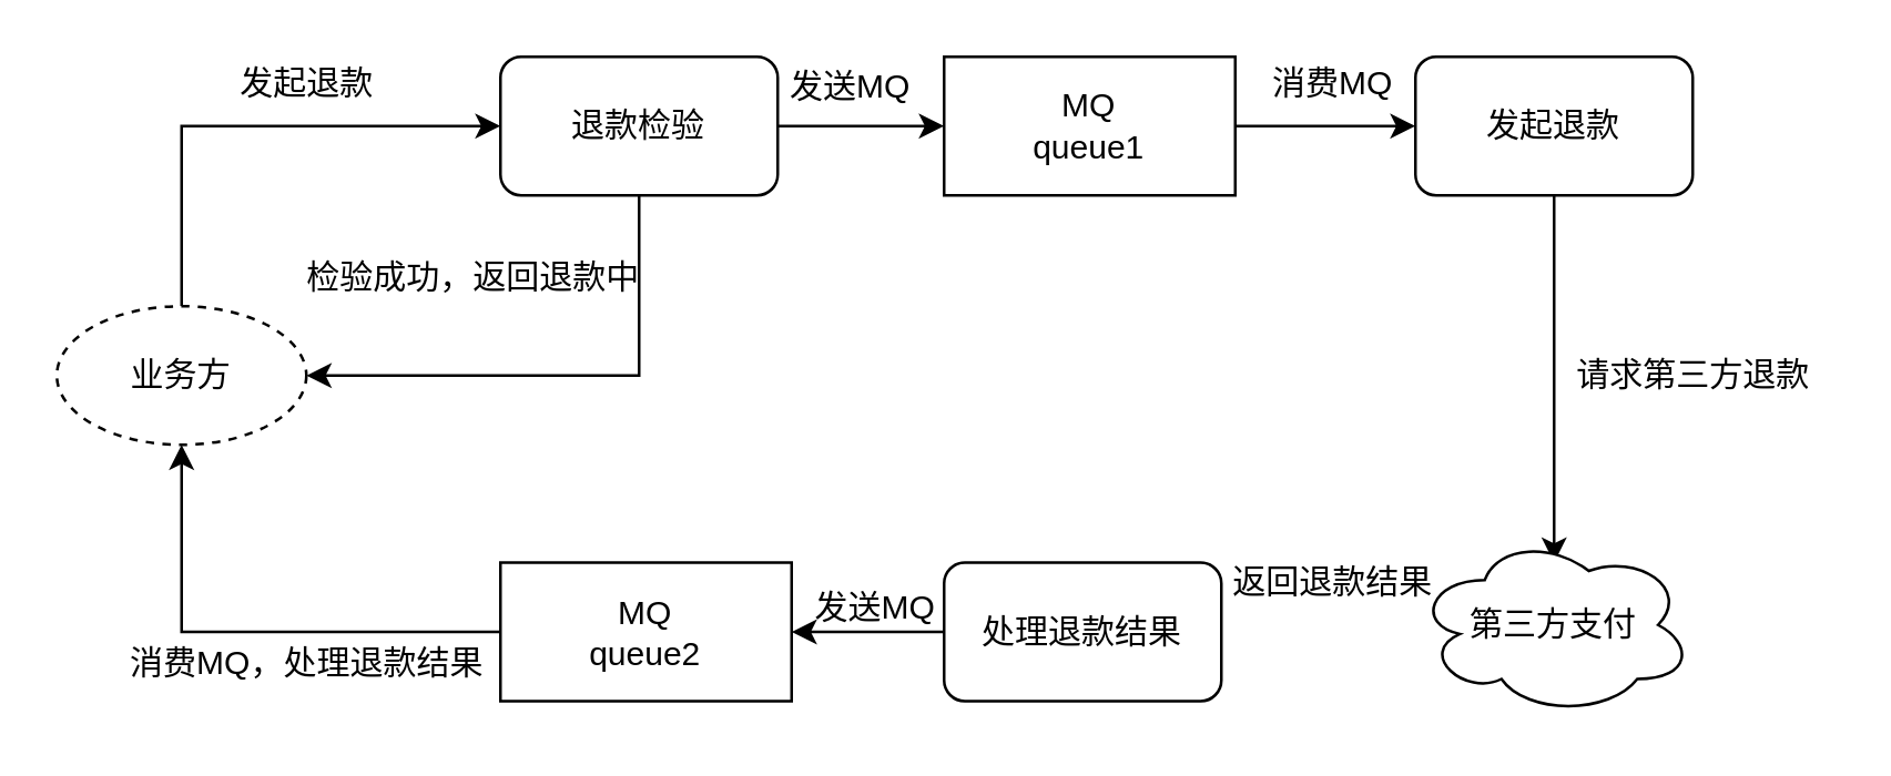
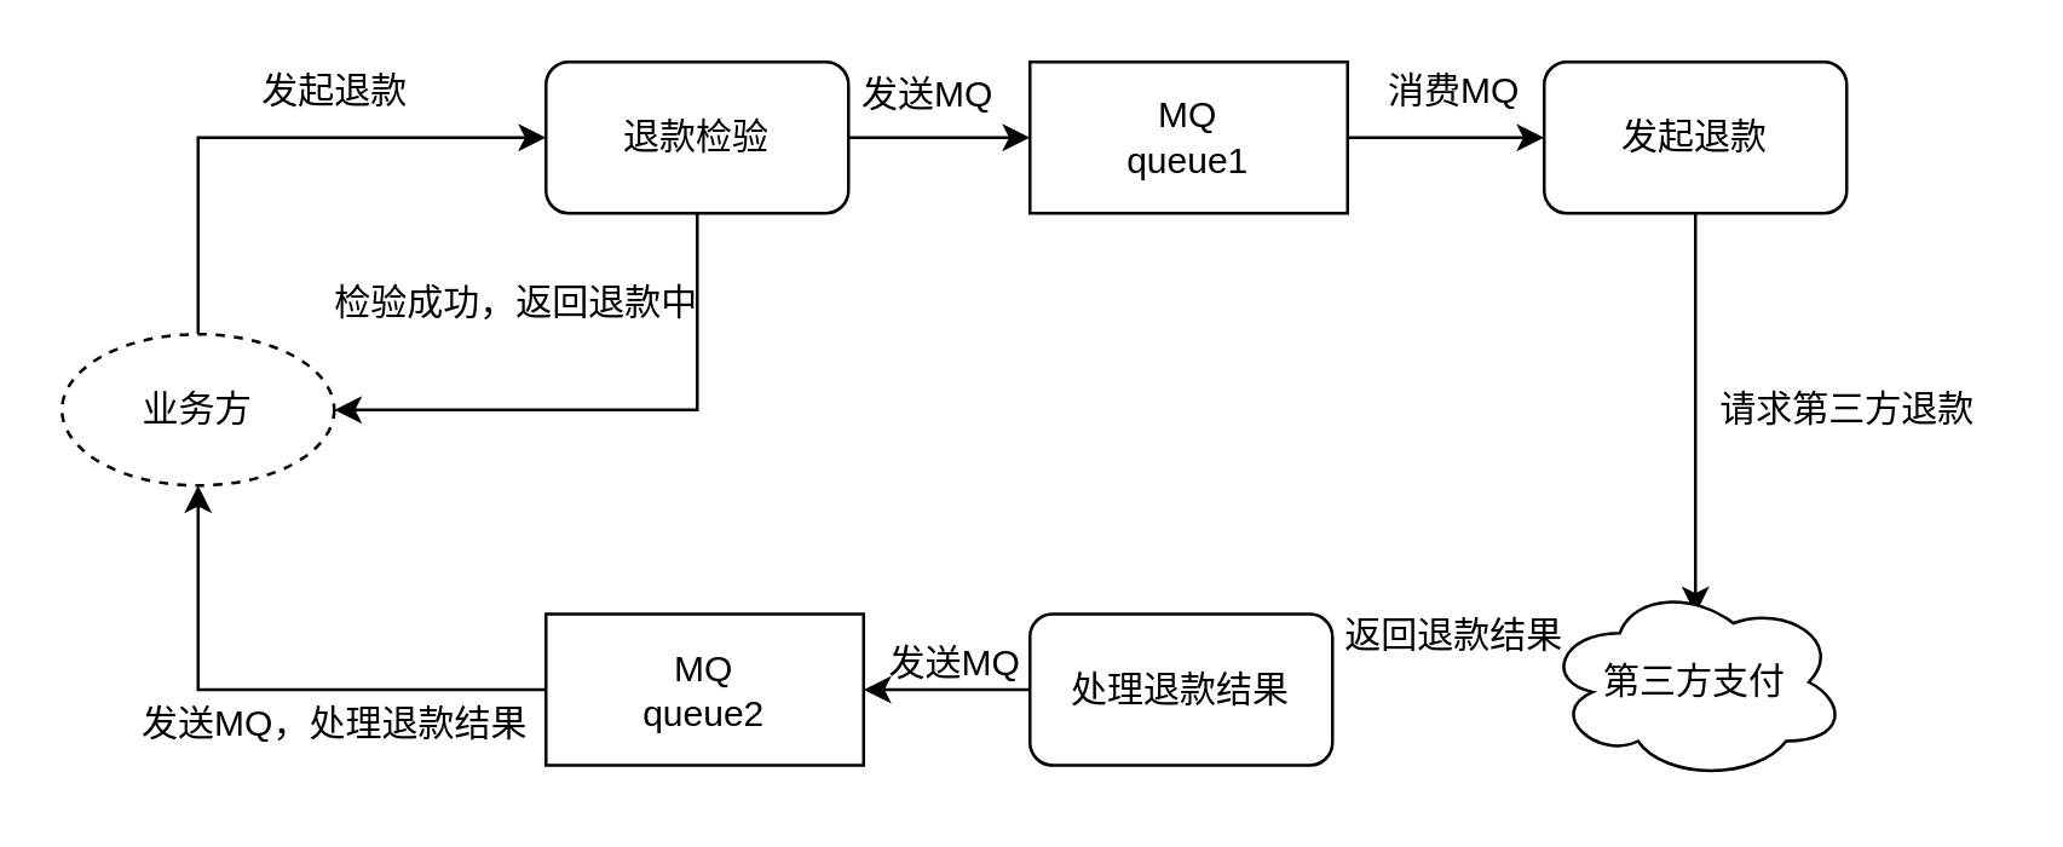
- <mxCell id="22" value="消费MQ，处理退款结果" style="text;html=1;align=center;verticalAlign=middle;resizable=0;points=[];autosize=1;" vertex="1" parent="1"><mxGeometry x="40" y="229" width="140" height="20" as="geometry" /></mxCell>
+ <mxCell id="22" value="发送MQ，处理退款结果" style="text;html=1;align=center;verticalAlign=middle;resizable=0;points=[];autosize=1;" vertex="1" parent="1"><mxGeometry x="40" y="229" width="140" height="20" as="geometry" /></mxCell>
